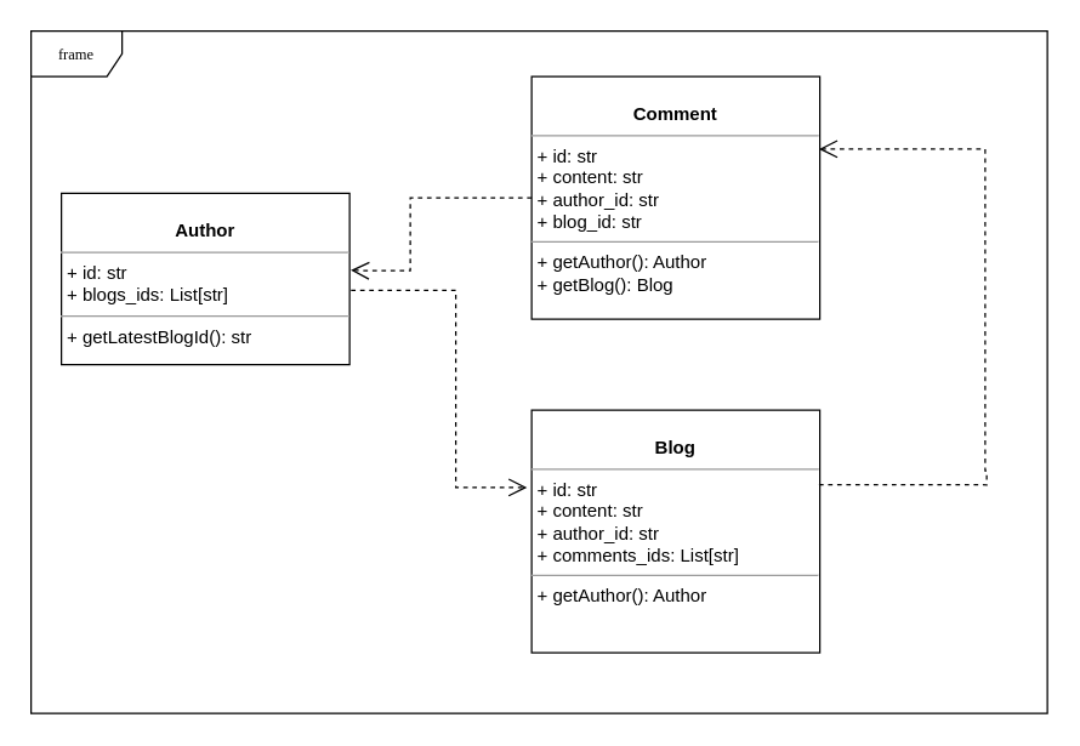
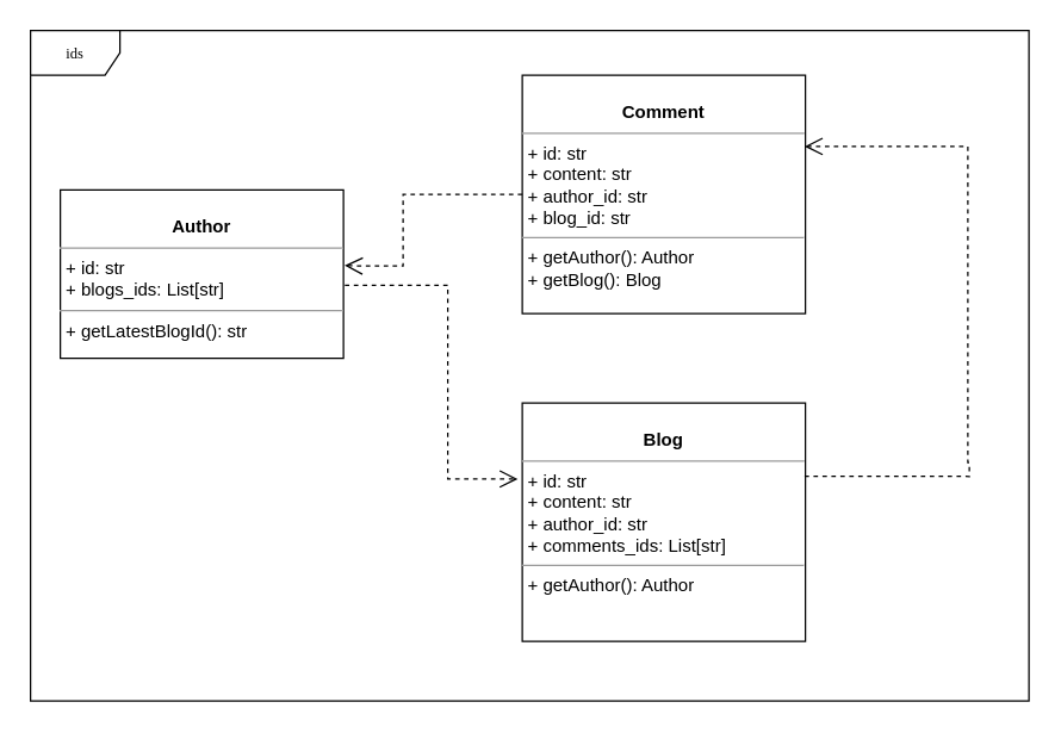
- <mxCell id="2" value="frame" style="shape=umlFrame;whiteSpace=wrap;html=1;rounded=0;shadow=0;comic=0;labelBackgroundColor=none;strokeWidth=1;fontFamily=Verdana;fontSize=10;align=center;" parent="1" vertex="1"><mxGeometry x="20" y="20" width="670" height="450" as="geometry" /></mxCell>
+ <mxCell id="2" value="ids" style="shape=umlFrame;whiteSpace=wrap;html=1;rounded=0;shadow=0;comic=0;labelBackgroundColor=none;strokeWidth=1;fontFamily=Verdana;fontSize=10;align=center;" parent="1" vertex="1"><mxGeometry x="20" y="20" width="670" height="450" as="geometry" /></mxCell>
